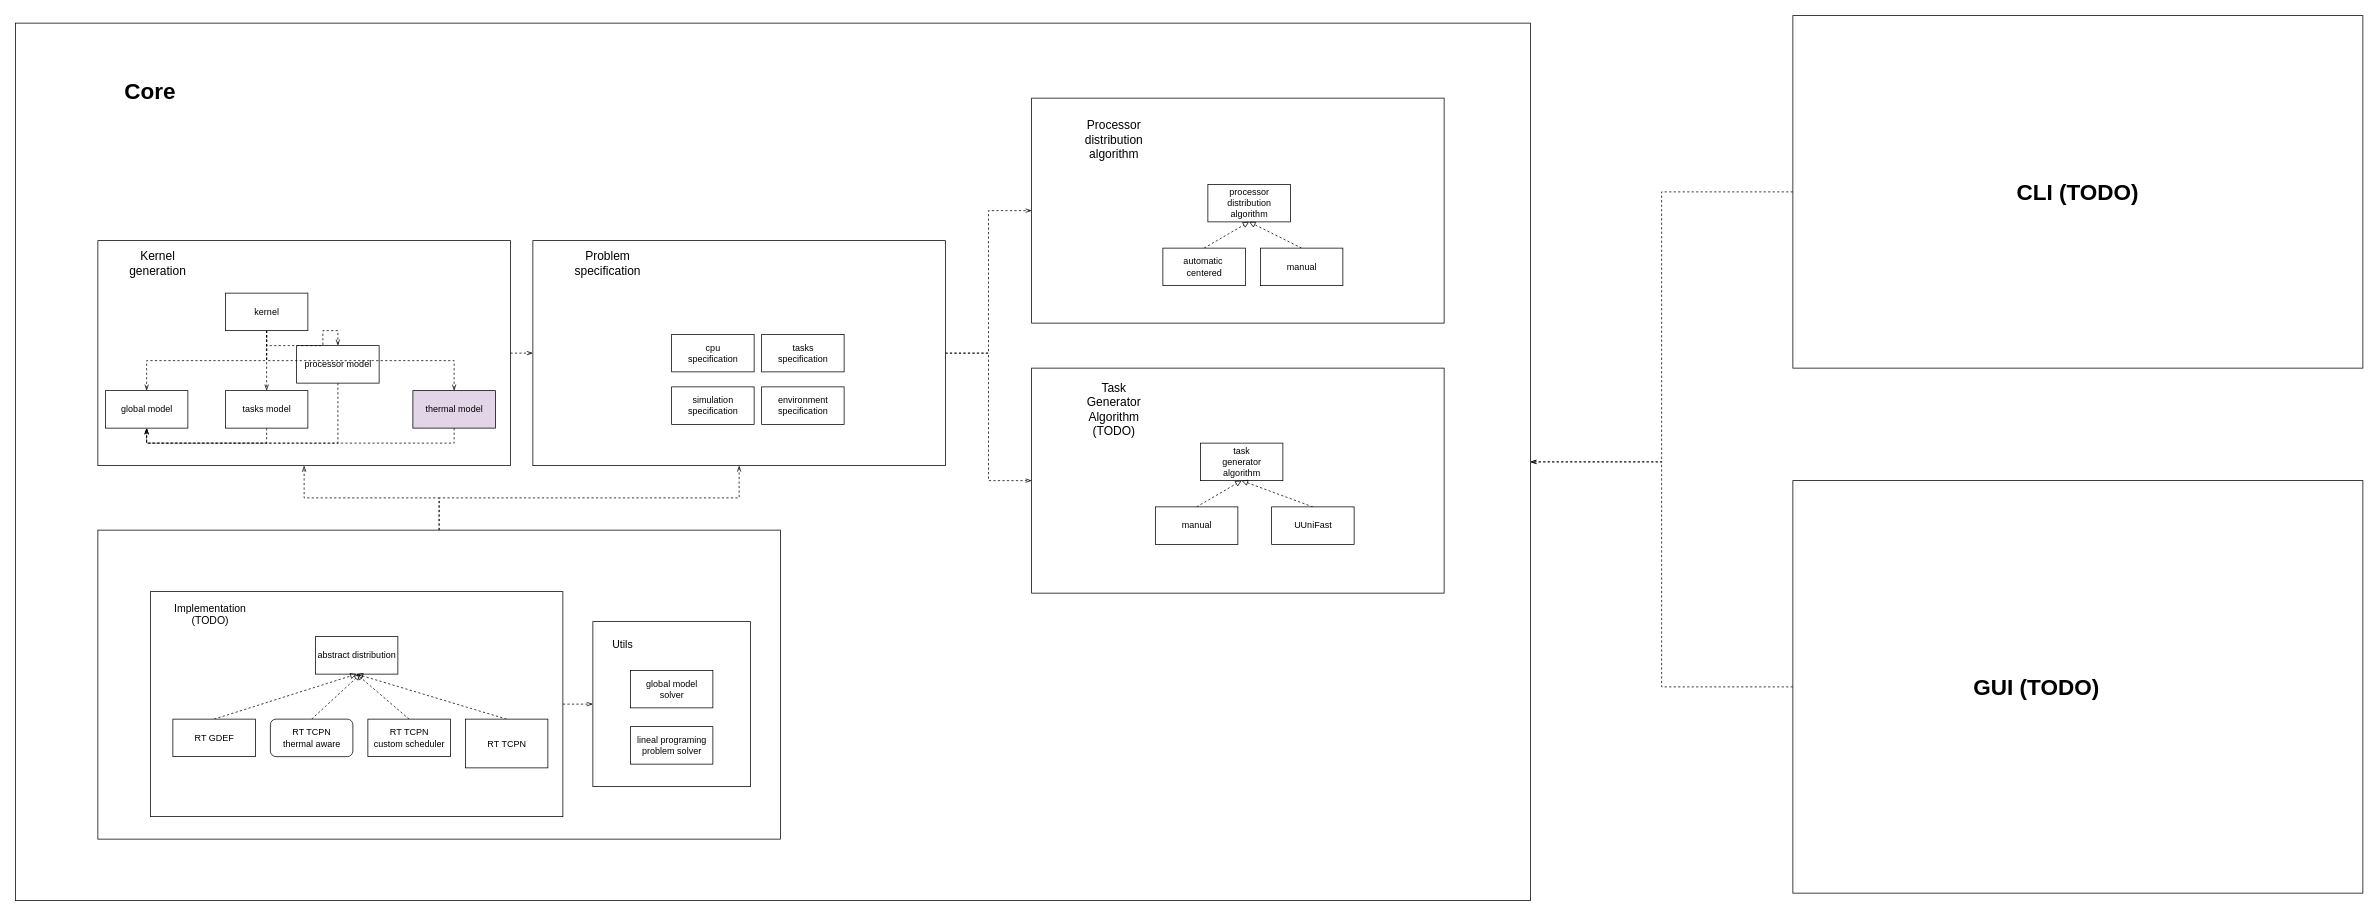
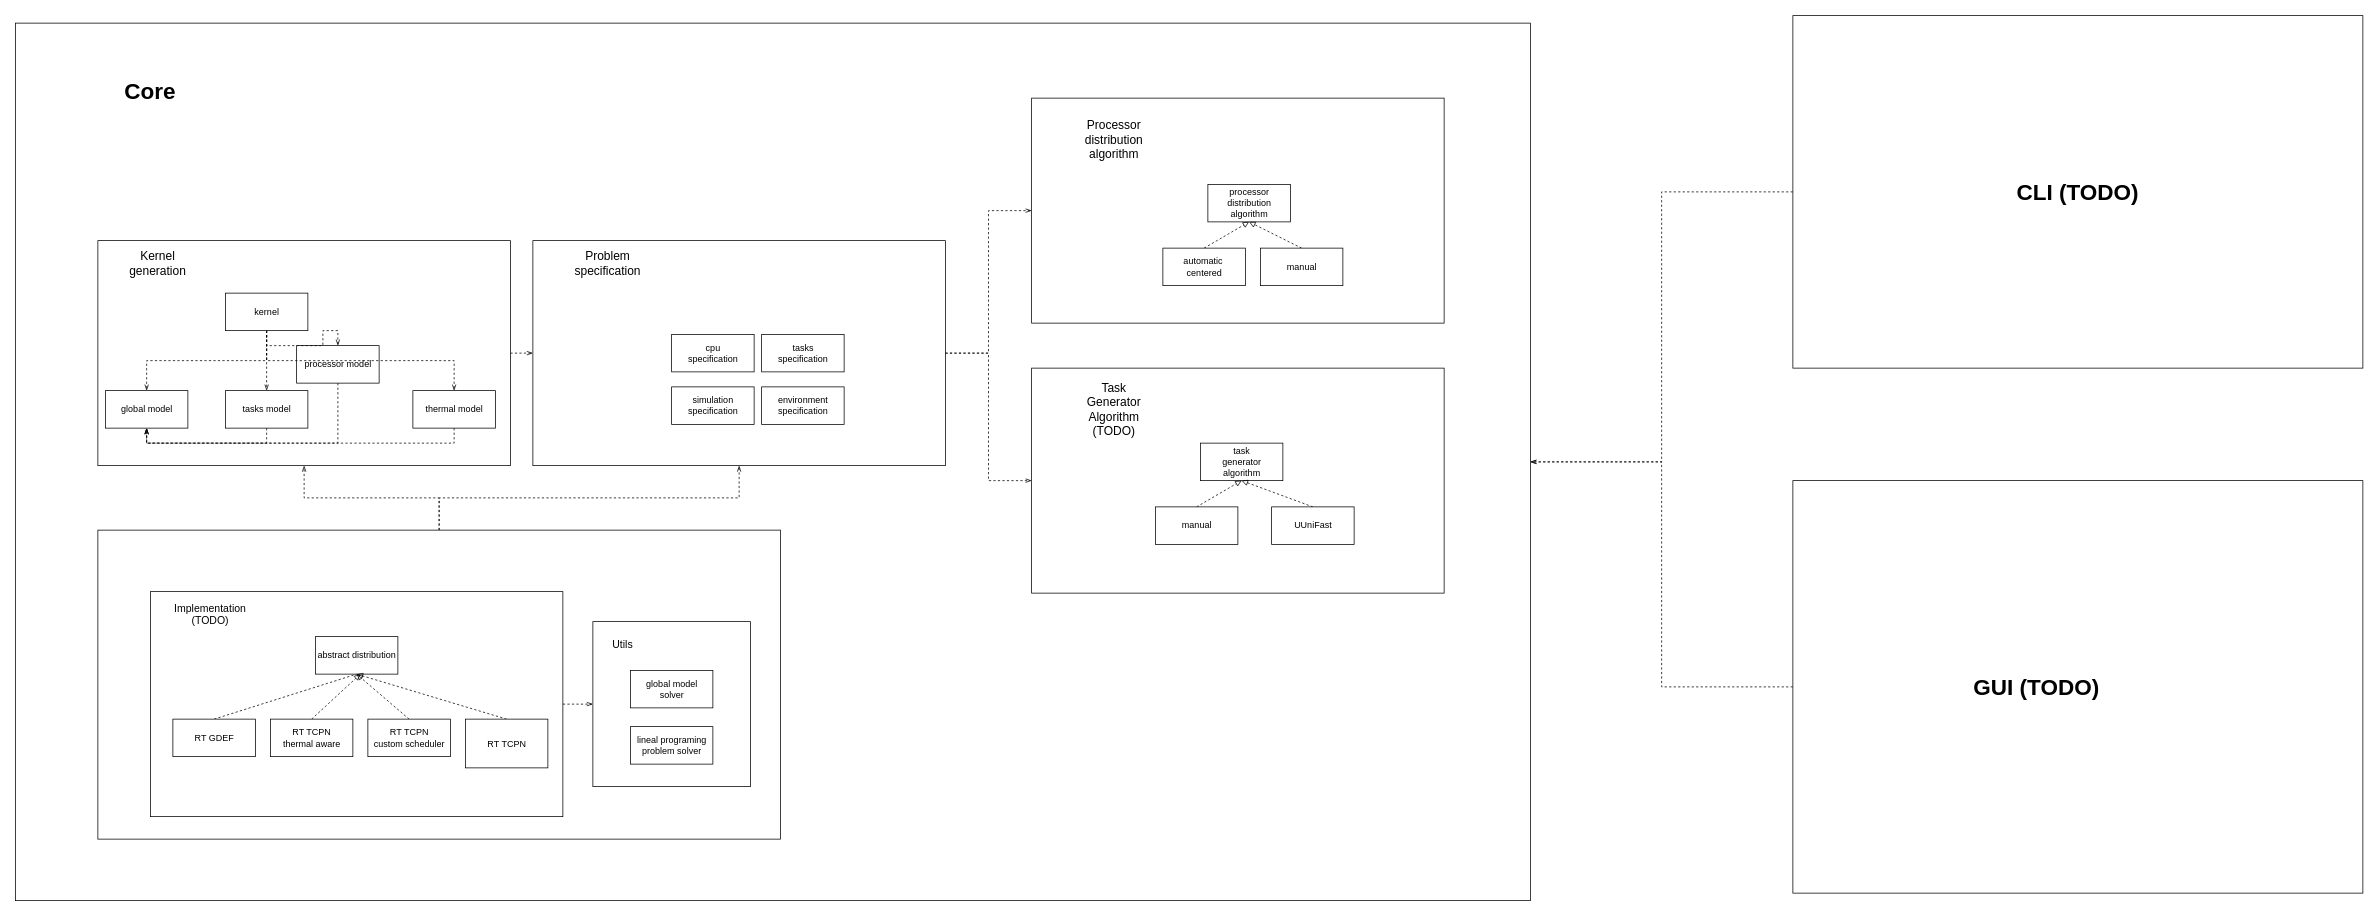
- <mxCell id="23" value="thermal model" style="html=1;fillColor=#e1d5e7;" vertex="1" parent="1"><mxGeometry x="550" y="520" width="110" height="50" as="geometry" /></mxCell>
+ <mxCell id="23" value="thermal model" style="html=1;" vertex="1" parent="1"><mxGeometry x="550" y="520" width="110" height="50" as="geometry" /></mxCell>
- <mxCell id="49" style="edgeStyle=none;rounded=0;orthogonalLoop=1;jettySize=auto;html=1;exitX=0.5;exitY=0;exitDx=0;exitDy=0;entryX=0.5;entryY=1;entryDx=0;entryDy=0;dashed=1;endArrow=block;endFill=0;" edge="1" parent="1" source="50" target="48"><mxGeometry relative="1" as="geometry" /></mxCell>
+ <mxCell id="49" style="edgeStyle=none;rounded=0;orthogonalLoop=1;jettySize=auto;html=1;exitX=0.5;exitY=0;exitDx=0;exitDy=0;entryX=0.5;entryY=1;entryDx=0;entryDy=0;dashed=1;endArrow=none;endFill=0;" edge="1" parent="1" source="50" target="48"><mxGeometry relative="1" as="geometry" /></mxCell>
- <mxCell id="52" value="RT TCPN &lt;br&gt;thermal aware" style="html=1;rounded=1;" vertex="1" parent="1"><mxGeometry x="360" y="958" width="110" height="50" as="geometry" /></mxCell>
+ <mxCell id="52" value="RT TCPN &lt;br&gt;thermal aware" style="html=1;" vertex="1" parent="1"><mxGeometry x="360" y="958" width="110" height="50" as="geometry" /></mxCell>
